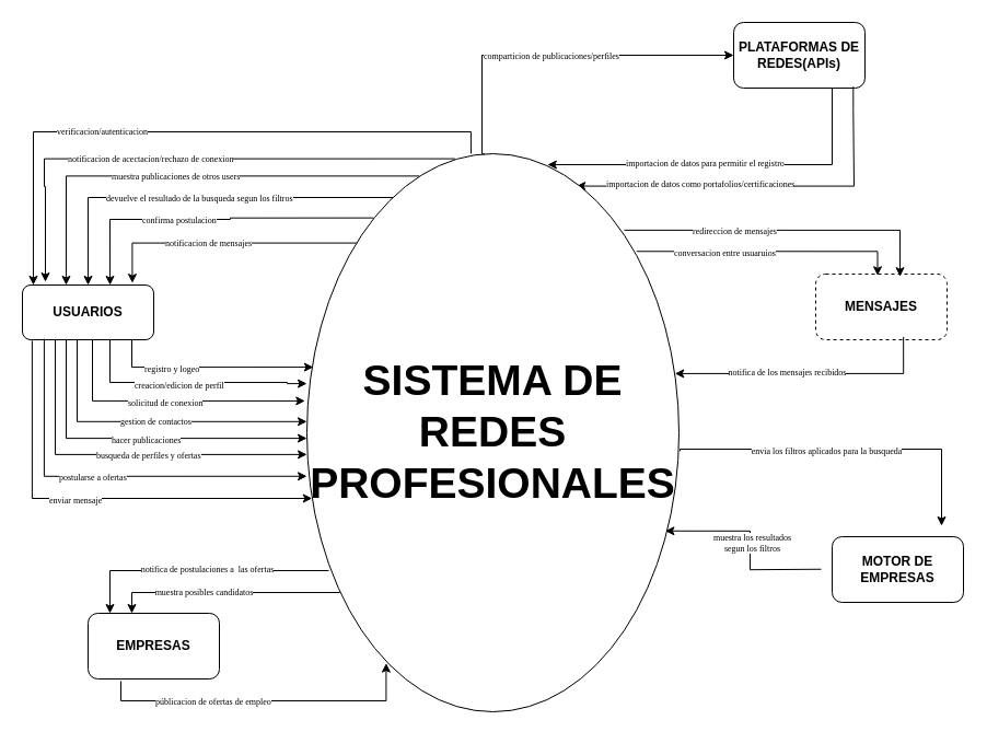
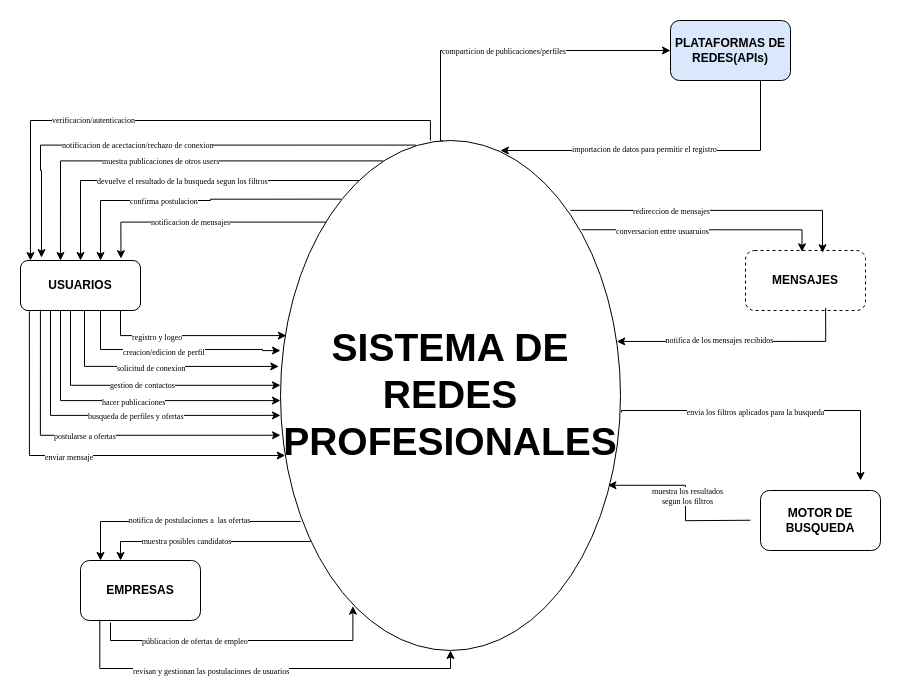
- <mxCell id="8" value="&lt;b&gt;PLATAFORMAS DE REDES(APIs)&lt;/b&gt;" style="rounded=1;whiteSpace=wrap;html=1;" vertex="1" parent="1"><mxGeometry x="670" y="20" width="120" height="60" as="geometry" /></mxCell>
+ <mxCell id="8" value="&lt;b&gt;PLATAFORMAS DE REDES(APIs)&lt;/b&gt;" style="rounded=1;whiteSpace=wrap;html=1;fillColor=#dae8fc;" vertex="1" parent="1"><mxGeometry x="670" y="20" width="120" height="60" as="geometry" /></mxCell>
- <mxCell id="43" value="" style="edgeStyle=orthogonalEdgeStyle;rounded=0;hachureGap=4;orthogonalLoop=1;jettySize=auto;html=1;fontFamily=Architects Daughter;fontSource=https%3A%2F%2Ffonts.googleapis.com%2Fcss%3Ffamily%3DArchitects%2BDaughter;endArrow=classic;endFill=1;exitX=0.911;exitY=0.978;exitDx=0;exitDy=0;exitPerimeter=0;entryX=0.724;entryY=0.058;entryDx=0;entryDy=0;entryPerimeter=0;" edge="1" parent="1" source="8" target="45"><mxGeometry relative="1" as="geometry"><mxPoint x="780" y="100" as="sourcePoint" /><mxPoint x="540.602" y="170" as="targetPoint" /><Array as="points"><mxPoint x="779" y="100" /><mxPoint x="780" y="100" /><mxPoint x="780" y="170" /></Array></mxGeometry></mxCell>
- <mxCell id="44" value="importacion de datos como portafolios/certificaciones" style="edgeLabel;html=1;align=left;verticalAlign=middle;resizable=0;points=[];sketch=1;hachureGap=4;jiggle=2;curveFitting=1;fontFamily=Architects Daughter;fontSource=https%3A%2F%2Ffonts.googleapis.com%2Fcss%3Ffamily%3DArchitects%2BDaughter;fontSize=8;" vertex="1" connectable="0" parent="43"><mxGeometry x="0.042" y="-1" relative="1" as="geometry"><mxPoint x="-139" y="-1" as="offset" /></mxGeometry></mxCell>
- <mxCell id="10" value="&lt;b&gt;MOTOR DE EMPRESAS&lt;/b&gt;" style="rounded=1;whiteSpace=wrap;html=1;" vertex="1" parent="1"><mxGeometry x="760" y="490" width="120" height="60" as="geometry" /></mxCell>
+ <mxCell id="10" value="&lt;b&gt;MOTOR DE BUSQUEDA&lt;/b&gt;" style="rounded=1;whiteSpace=wrap;html=1;" vertex="1" parent="1"><mxGeometry x="760" y="490" width="120" height="60" as="geometry" /></mxCell>
+ <mxCell id="61" value="" style="edgeStyle=orthogonalEdgeStyle;rounded=0;hachureGap=4;orthogonalLoop=1;jettySize=auto;html=1;fontFamily=Architects Daughter;fontSource=https://fonts.googleapis.com/css?family=Architects+Daughter;endArrow=classic;endFill=1;exitX=0.161;exitY=0.987;exitDx=0;exitDy=0;exitPerimeter=0;" edge="1" parent="1" source="7" target="45"><mxGeometry relative="1" as="geometry"><mxPoint x="100" y="630" as="sourcePoint" /><mxPoint x="300" y="668" as="targetPoint" /><Array as="points"><mxPoint x="99" y="668" /><mxPoint x="450" y="668" /></Array></mxGeometry></mxCell>
+ <mxCell id="62" value="revisan y gestionan las postulaciones de usuarios" style="edgeLabel;html=1;align=left;verticalAlign=middle;resizable=0;points=[];sketch=1;hachureGap=4;jiggle=2;curveFitting=1;fontFamily=Architects Daughter;fontSource=https://fonts.googleapis.com/css?family=Architects+Daughter;fontSize=8;" vertex="1" connectable="0" parent="61"><mxGeometry x="0.162" y="-1" relative="1" as="geometry"><mxPoint x="-163" y="1" as="offset" /></mxGeometry></mxCell>
